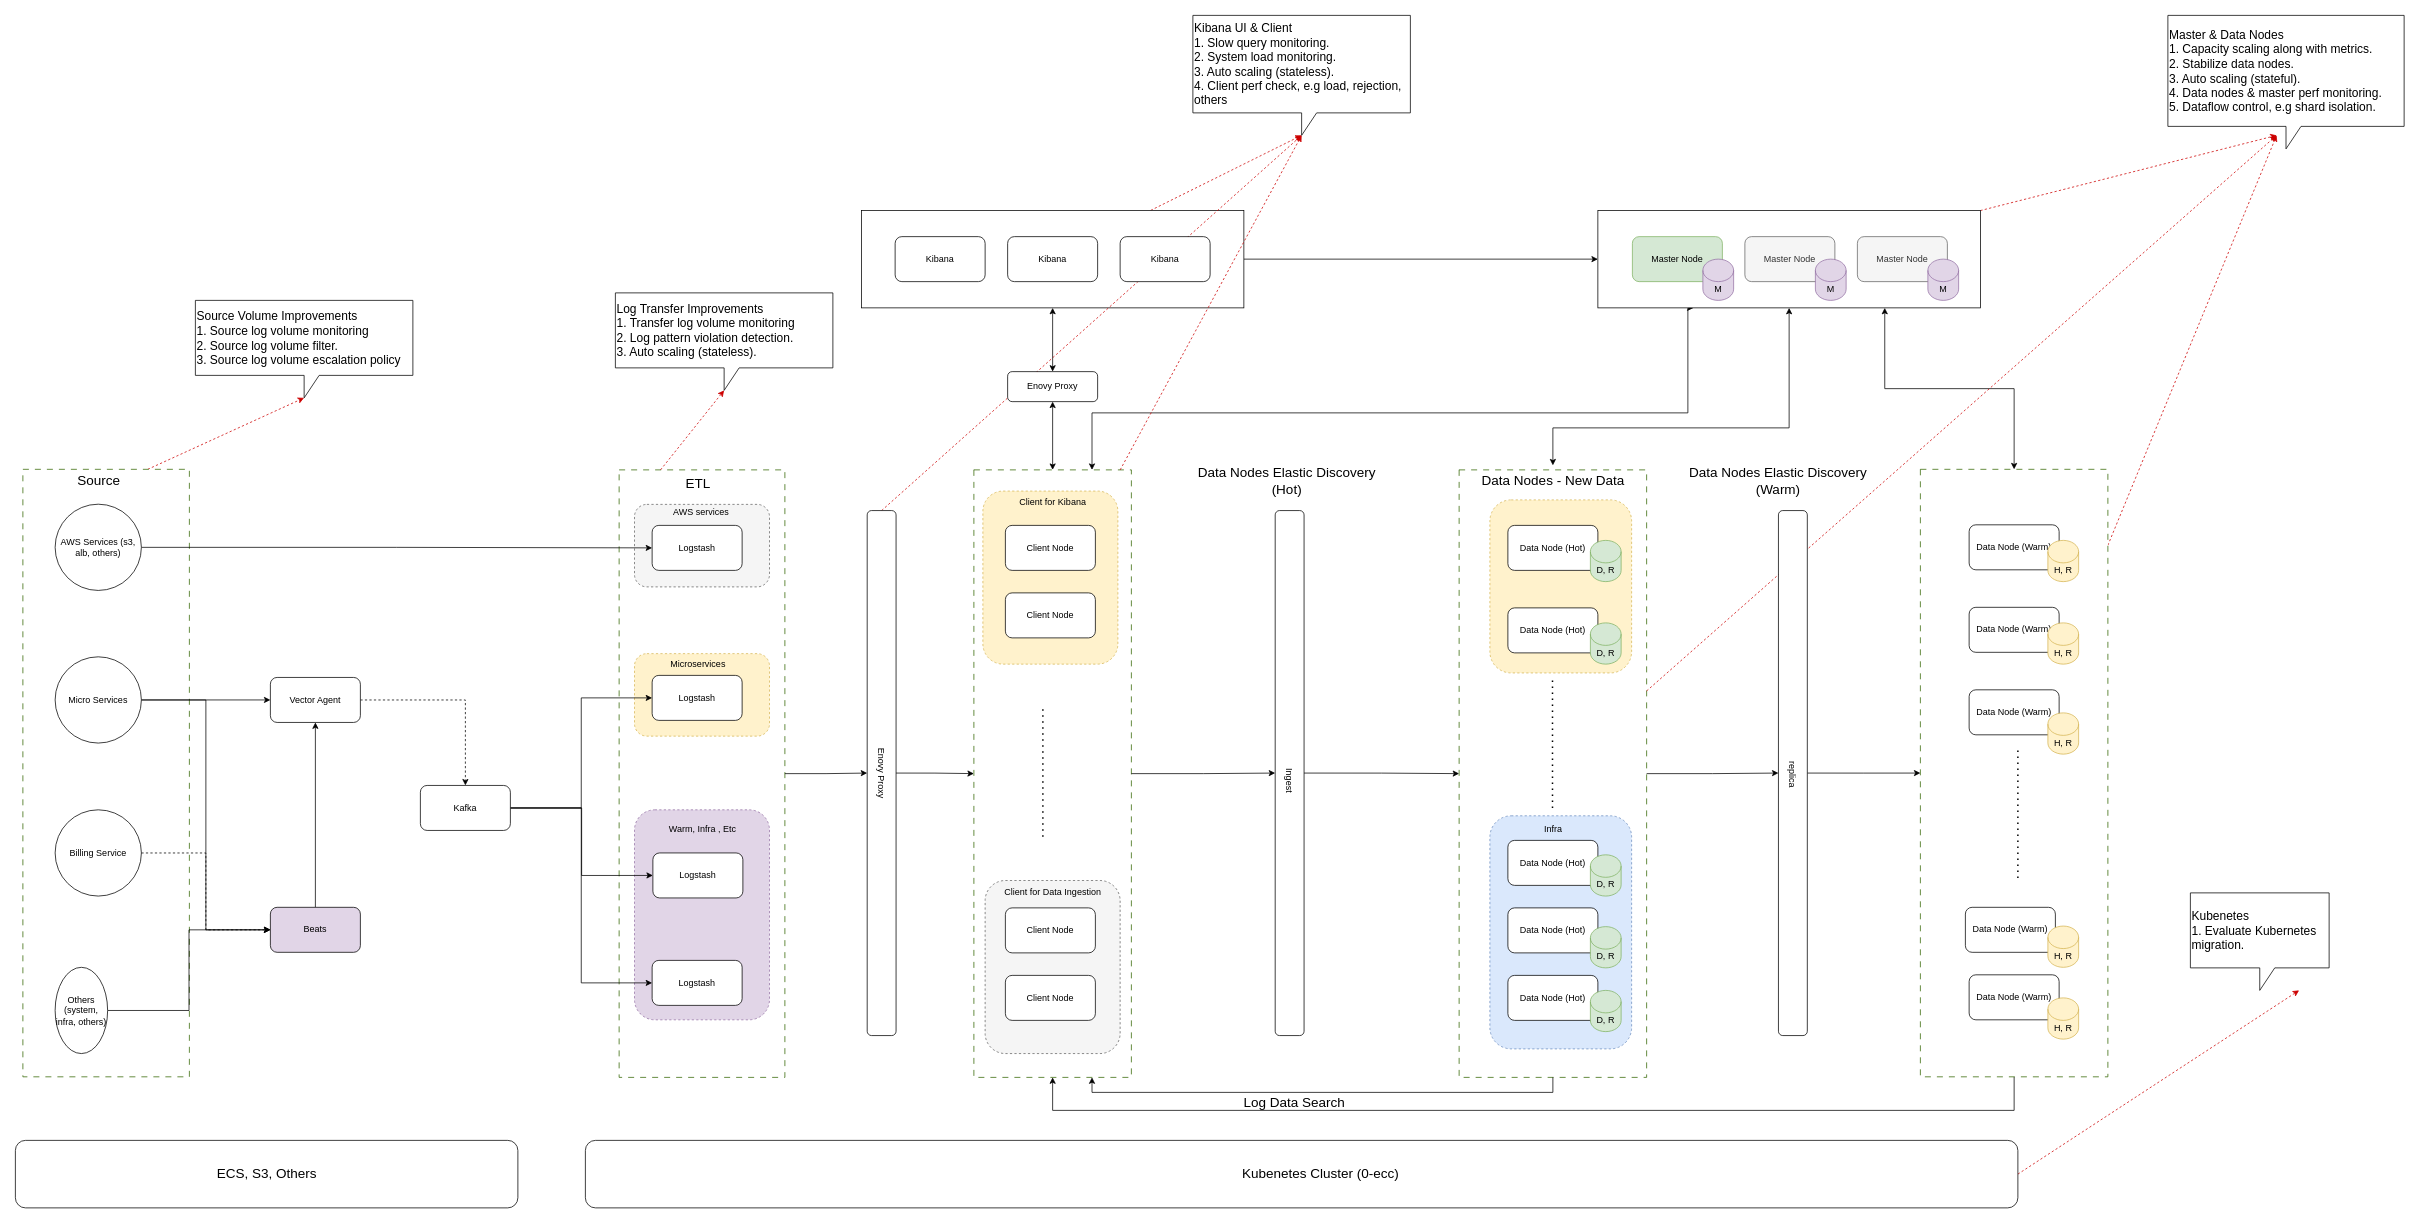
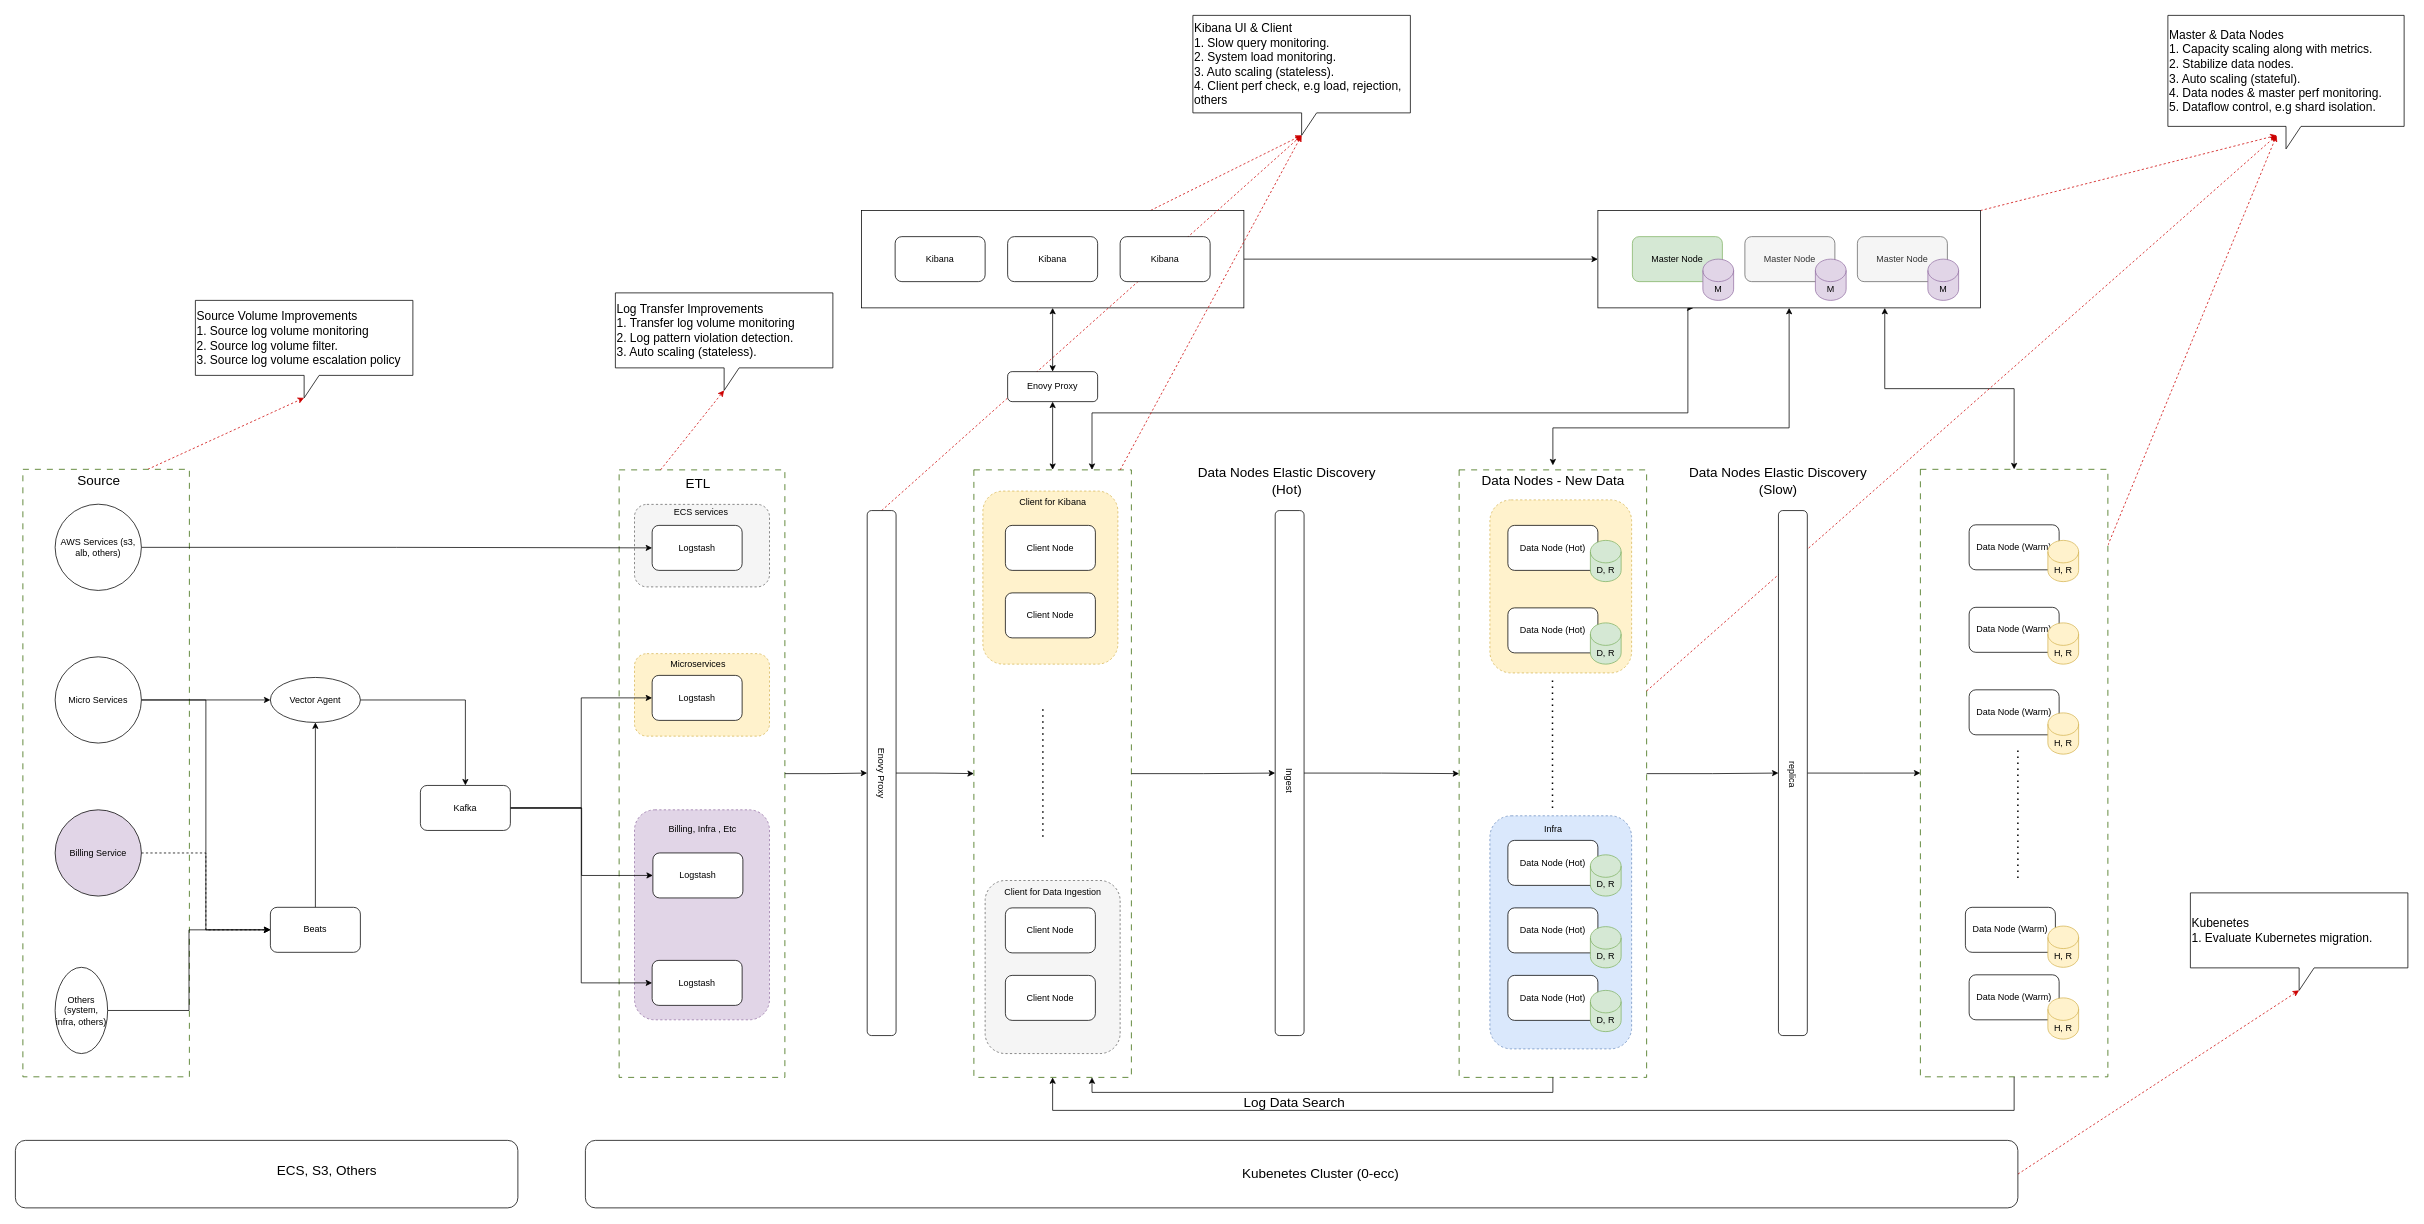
- <mxCell id="86" value="Data Nodes Elastic Discovery&lt;br&gt;(Warm)" style="text;html=1;align=center;verticalAlign=middle;resizable=0;points=[];autosize=1;strokeColor=none;fillColor=none;fontSize=18;" parent="1" vertex="1"><mxGeometry x="2240" y="611" width="260" height="60" as="geometry" /></mxCell>
+ <mxCell id="86" value="Data Nodes Elastic Discovery&lt;br&gt;(Slow)" style="text;html=1;align=center;verticalAlign=middle;resizable=0;points=[];autosize=1;strokeColor=none;fillColor=none;fontSize=18;" parent="1" vertex="1"><mxGeometry x="2240" y="611" width="260" height="60" as="geometry" /></mxCell>
- <mxCell id="118" value="AWS services" style="text;html=1;align=center;verticalAlign=middle;resizable=0;points=[];autosize=1;strokeColor=none;fillColor=none;" vertex="1" parent="1"><mxGeometry x="884" y="667.25" width="100" height="30" as="geometry" /></mxCell>
+ <mxCell id="118" value="ECS services" style="text;html=1;align=center;verticalAlign=middle;resizable=0;points=[];autosize=1;strokeColor=none;fillColor=none;" vertex="1" parent="1"><mxGeometry x="884" y="667.25" width="100" height="30" as="geometry" /></mxCell>
- <mxCell id="34" value="Vector Agent" style="rounded=1;whiteSpace=wrap;html=1;" parent="1" vertex="1"><mxGeometry x="360" y="902.75" width="120" height="60" as="geometry" /></mxCell>
+ <mxCell id="34" value="Vector Agent" style="ellipse;whiteSpace=wrap;html=1;" parent="1" vertex="1"><mxGeometry x="360" y="902.75" width="120" height="60" as="geometry" /></mxCell>
- <mxCell id="33" style="edgeStyle=orthogonalEdgeStyle;rounded=0;orthogonalLoop=1;jettySize=auto;html=1;entryX=0.5;entryY=0;entryDx=0;entryDy=0;dashed=1;" parent="1" source="34" target="40" edge="1"><mxGeometry relative="1" as="geometry" /></mxCell>
+ <mxCell id="33" style="edgeStyle=orthogonalEdgeStyle;rounded=0;orthogonalLoop=1;jettySize=auto;html=1;entryX=0.5;entryY=0;entryDx=0;entryDy=0;" parent="1" source="34" target="40" edge="1"><mxGeometry relative="1" as="geometry" /></mxCell>
- <mxCell id="120" value="Warm, Infra , Etc" style="text;html=1;align=center;verticalAlign=middle;resizable=0;points=[];autosize=1;strokeColor=none;fillColor=none;" vertex="1" parent="1"><mxGeometry x="880.5" y="1090" width="110" height="30" as="geometry" /></mxCell>
+ <mxCell id="120" value="Billing, Infra , Etc" style="text;html=1;align=center;verticalAlign=middle;resizable=0;points=[];autosize=1;strokeColor=none;fillColor=none;" vertex="1" parent="1"><mxGeometry x="880.5" y="1090" width="110" height="30" as="geometry" /></mxCell>
- <mxCell id="71" value="Billing Service" style="ellipse;whiteSpace=wrap;html=1;aspect=fixed;" parent="1" vertex="1"><mxGeometry x="73" y="1079.25" width="115" height="115" as="geometry" /></mxCell>
+ <mxCell id="71" value="Billing Service" style="ellipse;whiteSpace=wrap;html=1;aspect=fixed;fillColor=#e1d5e7;" parent="1" vertex="1"><mxGeometry x="73" y="1079.25" width="115" height="115" as="geometry" /></mxCell>
- <mxCell id="36" value="Beats" style="rounded=1;whiteSpace=wrap;html=1;fillColor=#e1d5e7;" parent="1" vertex="1"><mxGeometry x="360" y="1209.25" width="120" height="60" as="geometry" /></mxCell>
+ <mxCell id="36" value="Beats" style="rounded=1;whiteSpace=wrap;html=1;" parent="1" vertex="1"><mxGeometry x="360" y="1209.25" width="120" height="60" as="geometry" /></mxCell>
- <mxCell id="101" value="Kubenetes&lt;br&gt;1. Evaluate Kubernetes migration.&amp;nbsp;&lt;br&gt;" style="shape=callout;whiteSpace=wrap;html=1;perimeter=calloutPerimeter;align=left;fontSize=16;" parent="1" vertex="1"><mxGeometry x="2920" y="1190" width="185" height="130" as="geometry" /></mxCell>
+ <mxCell id="101" value="Kubenetes&lt;br&gt;1. Evaluate Kubernetes migration.&amp;nbsp;&lt;br&gt;" style="shape=callout;whiteSpace=wrap;html=1;perimeter=calloutPerimeter;align=left;fontSize=16;" parent="1" vertex="1"><mxGeometry x="2920" y="1190" width="290" height="130" as="geometry" /></mxCell>
- <mxCell id="95" value="ECS, S3, Others" style="text;html=1;align=center;verticalAlign=middle;resizable=0;points=[];autosize=1;strokeColor=none;fillColor=none;fontSize=18;" parent="1" vertex="1"><mxGeometry x="275" y="1545" width="160" height="40" as="geometry" /></mxCell>
+ <mxCell id="95" value="ECS, S3, Others" style="text;html=1;align=center;verticalAlign=middle;resizable=0;points=[];autosize=1;strokeColor=none;fillColor=none;fontSize=18;" parent="1" vertex="1"><mxGeometry x="355" y="1540" width="160" height="40" as="geometry" /></mxCell>
